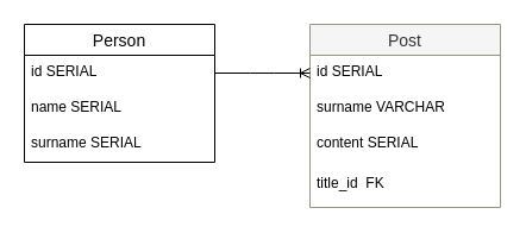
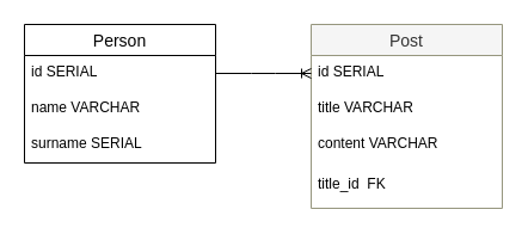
- <mxCell id="9" value="name SERIAL" style="text;strokeColor=none;fillColor=none;spacingLeft=4;spacingRight=4;overflow=hidden;rotatable=0;points=[[0,0.5],[1,0.5]];portConstraint=eastwest;fontSize=12;" vertex="1" parent="7"><mxGeometry y="56" width="160" height="30" as="geometry" /></mxCell>
+ <mxCell id="9" value="name VARCHAR" style="text;strokeColor=none;fillColor=none;spacingLeft=4;spacingRight=4;overflow=hidden;rotatable=0;points=[[0,0.5],[1,0.5]];portConstraint=eastwest;fontSize=12;" vertex="1" parent="7"><mxGeometry y="56" width="160" height="30" as="geometry" /></mxCell>
- <mxCell id="4" value="surname VARCHAR" style="text;strokeColor=none;fillColor=none;spacingLeft=4;spacingRight=4;overflow=hidden;rotatable=0;points=[[0,0.5],[1,0.5]];portConstraint=eastwest;fontSize=12;" vertex="1" parent="2"><mxGeometry y="56" width="160" height="30" as="geometry" /></mxCell>
+ <mxCell id="4" value="title VARCHAR" style="text;strokeColor=none;fillColor=none;spacingLeft=4;spacingRight=4;overflow=hidden;rotatable=0;points=[[0,0.5],[1,0.5]];portConstraint=eastwest;fontSize=12;" vertex="1" parent="2"><mxGeometry y="56" width="160" height="30" as="geometry" /></mxCell>
- <mxCell id="5" value="content SERIAL" style="text;strokeColor=none;fillColor=none;spacingLeft=4;spacingRight=4;overflow=hidden;rotatable=0;points=[[0,0.5],[1,0.5]];portConstraint=eastwest;fontSize=12;" vertex="1" parent="2"><mxGeometry y="86" width="160" height="34" as="geometry" /></mxCell>
+ <mxCell id="5" value="content VARCHAR" style="text;strokeColor=none;fillColor=none;spacingLeft=4;spacingRight=4;overflow=hidden;rotatable=0;points=[[0,0.5],[1,0.5]];portConstraint=eastwest;fontSize=12;" vertex="1" parent="2"><mxGeometry y="86" width="160" height="34" as="geometry" /></mxCell>
